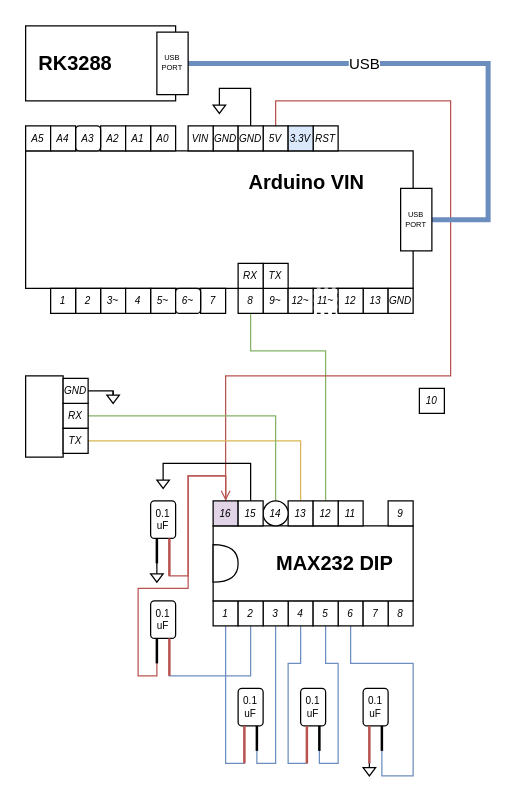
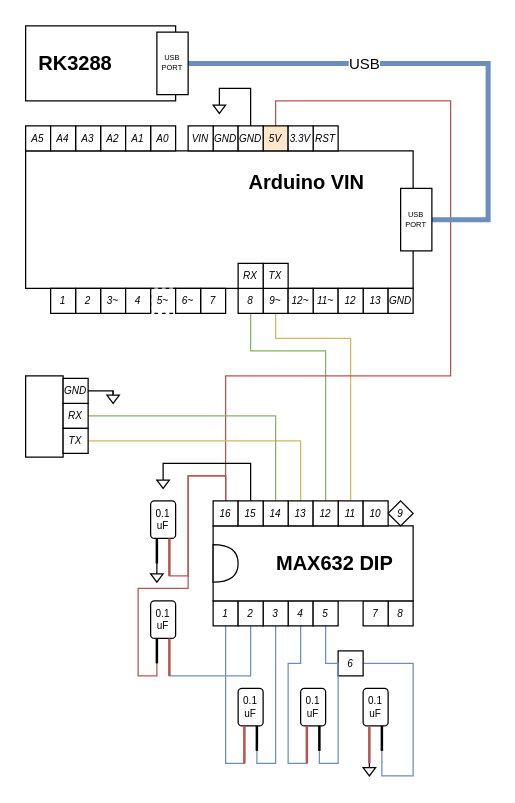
- <mxCell id="22" value="A3" style="whiteSpace=wrap;html=1;fontSize=8;fontStyle=2;rounded=1;" parent="1" vertex="1"><mxGeometry x="60" y="100" width="20" height="20" as="geometry" /></mxCell>
+ <mxCell id="22" value="A3" style="rounded=0;whiteSpace=wrap;html=1;fontSize=8;fontStyle=2" parent="1" vertex="1"><mxGeometry x="60" y="100" width="20" height="20" as="geometry" /></mxCell>
- <mxCell id="28" value="5V" style="rounded=0;whiteSpace=wrap;html=1;fontSize=8;fontStyle=2" parent="1" vertex="1"><mxGeometry x="210" y="100" width="20" height="20" as="geometry" /></mxCell>
+ <mxCell id="28" value="5V" style="rounded=0;whiteSpace=wrap;html=1;fontSize=8;fontStyle=2;fillColor=#ffe6cc;" parent="1" vertex="1"><mxGeometry x="210" y="100" width="20" height="20" as="geometry" /></mxCell>
- <mxCell id="31" value="3.3V" style="rounded=0;whiteSpace=wrap;html=1;fontSize=8;fontStyle=2;fillColor=#dae8fc;" parent="1" vertex="1"><mxGeometry x="230" y="100" width="20" height="20" as="geometry" /></mxCell>
+ <mxCell id="31" value="3.3V" style="rounded=0;whiteSpace=wrap;html=1;fontSize=8;fontStyle=2" parent="1" vertex="1"><mxGeometry x="230" y="100" width="20" height="20" as="geometry" /></mxCell>
- <mxCell id="7" value="5~" style="rounded=0;whiteSpace=wrap;html=1;fontSize=8;fontStyle=2" parent="1" vertex="1"><mxGeometry x="120" y="230" width="20" height="20" as="geometry" /></mxCell>
+ <mxCell id="7" value="5~" style="rounded=0;whiteSpace=wrap;html=1;fontSize=8;fontStyle=2;dashed=1;" parent="1" vertex="1"><mxGeometry x="120" y="230" width="20" height="20" as="geometry" /></mxCell>
- <mxCell id="10" value="6~" style="whiteSpace=wrap;html=1;fontSize=8;fontStyle=2;rounded=1;" parent="1" vertex="1"><mxGeometry x="140" y="230" width="20" height="20" as="geometry" /></mxCell>
+ <mxCell id="10" value="6~" style="rounded=0;whiteSpace=wrap;html=1;fontSize=8;fontStyle=2" parent="1" vertex="1"><mxGeometry x="140" y="230" width="20" height="20" as="geometry" /></mxCell>
- <mxCell id="16" value="11~" style="rounded=0;whiteSpace=wrap;html=1;fontSize=8;fontStyle=2;dashed=1;" parent="1" vertex="1"><mxGeometry x="250" y="230" width="20" height="20" as="geometry" /></mxCell>
+ <mxCell id="16" value="11~" style="rounded=0;whiteSpace=wrap;html=1;fontSize=8;fontStyle=2;" parent="1" vertex="1"><mxGeometry x="250" y="230" width="20" height="20" as="geometry" /></mxCell>
+ <mxCell id="11" style="edgeStyle=orthogonalEdgeStyle;rounded=0;orthogonalLoop=1;jettySize=auto;html=1;exitX=0.5;exitY=1;exitDx=0;exitDy=0;entryX=0.5;entryY=0;entryDx=0;entryDy=0;strokeWidth=1;fontSize=12;endArrow=none;endFill=0;fillColor=#fff2cc;strokeColor=#d6b656;" parent="1" source="12" target="63" edge="1"><mxGeometry relative="1" as="geometry"><Array as="points"><mxPoint x="220" y="270" /><mxPoint x="280" y="270" /></Array></mxGeometry></mxCell>
- <mxCell id="27" style="edgeStyle=orthogonalEdgeStyle;rounded=0;orthogonalLoop=1;jettySize=auto;html=1;exitX=0.5;exitY=0;exitDx=0;exitDy=0;strokeWidth=1;fontSize=12;endArrow=open;endFill=0;fillColor=#f8cecc;strokeColor=#b85450;" parent="1" source="28" target="68" edge="1"><mxGeometry relative="1" as="geometry"><Array as="points"><mxPoint x="220" y="80" /><mxPoint x="360" y="80" /><mxPoint x="360" y="300" /><mxPoint x="180" y="300" /></Array></mxGeometry></mxCell>
+ <mxCell id="27" style="edgeStyle=orthogonalEdgeStyle;rounded=0;orthogonalLoop=1;jettySize=auto;html=1;exitX=0.5;exitY=0;exitDx=0;exitDy=0;strokeWidth=1;fontSize=12;endArrow=none;endFill=0;fillColor=#f8cecc;strokeColor=#b85450;" parent="1" source="28" target="68" edge="1"><mxGeometry relative="1" as="geometry"><Array as="points"><mxPoint x="220" y="80" /><mxPoint x="360" y="80" /><mxPoint x="360" y="300" /><mxPoint x="180" y="300" /></Array></mxGeometry></mxCell>
- <mxCell id="66" value="10" style="rounded=0;whiteSpace=wrap;html=1;fontSize=8;fontStyle=2" parent="1" vertex="1"><mxGeometry x="335" y="310" width="20" height="20" as="geometry" /></mxCell>
+ <mxCell id="66" value="10" style="rounded=0;whiteSpace=wrap;html=1;fontSize=8;fontStyle=2" parent="1" vertex="1"><mxGeometry x="290" y="400" width="20" height="20" as="geometry" /></mxCell>
- <mxCell id="68" value="16" style="rounded=0;whiteSpace=wrap;html=1;fontSize=8;fontStyle=2;fillColor=#e1d5e7;" parent="1" vertex="1"><mxGeometry x="170" y="400" width="20" height="20" as="geometry" /></mxCell>
+ <mxCell id="68" value="16" style="rounded=0;whiteSpace=wrap;html=1;fontSize=8;fontStyle=2" parent="1" vertex="1"><mxGeometry x="170" y="400" width="20" height="20" as="geometry" /></mxCell>
- <mxCell id="62" value="14" style="ellipse;whiteSpace=wrap;html=1;fontSize=8;fontStyle=2;" parent="1" vertex="1"><mxGeometry x="210" y="400" width="20" height="20" as="geometry" /></mxCell>
+ <mxCell id="62" value="14" style="rounded=0;whiteSpace=wrap;html=1;fontSize=8;fontStyle=2" parent="1" vertex="1"><mxGeometry x="210" y="400" width="20" height="20" as="geometry" /></mxCell>
- <mxCell id="65" value="9" style="rounded=0;whiteSpace=wrap;html=1;fontSize=8;fontStyle=2" parent="1" vertex="1"><mxGeometry x="310" y="400" width="20" height="20" as="geometry" /></mxCell>
+ <mxCell id="65" value="9" style="rhombus;whiteSpace=wrap;html=1;fontSize=8;fontStyle=2;" parent="1" vertex="1"><mxGeometry x="310" y="400" width="20" height="20" as="geometry" /></mxCell>
- <mxCell id="72" value="MAX232 DIP" style="text;html=1;strokeColor=none;fillColor=none;align=center;verticalAlign=middle;whiteSpace=wrap;rounded=0;fontSize=16;fontStyle=1" parent="1" vertex="1"><mxGeometry x="210" y="435" width="115" height="30" as="geometry" /></mxCell>
+ <mxCell id="72" value="MAX632 DIP" style="text;html=1;strokeColor=none;fillColor=none;align=center;verticalAlign=middle;whiteSpace=wrap;rounded=0;fontSize=16;fontStyle=1" parent="1" vertex="1"><mxGeometry x="210" y="435" width="115" height="30" as="geometry" /></mxCell>
- <mxCell id="49" value="6" style="rounded=0;whiteSpace=wrap;html=1;fontSize=8;fontStyle=2" parent="1" vertex="1"><mxGeometry x="270" y="480" width="20" height="20" as="geometry" /></mxCell>
+ <mxCell id="49" value="6" style="rounded=0;whiteSpace=wrap;html=1;fontSize=8;fontStyle=2" parent="1" vertex="1"><mxGeometry x="270" y="520" width="20" height="20" as="geometry" /></mxCell>
